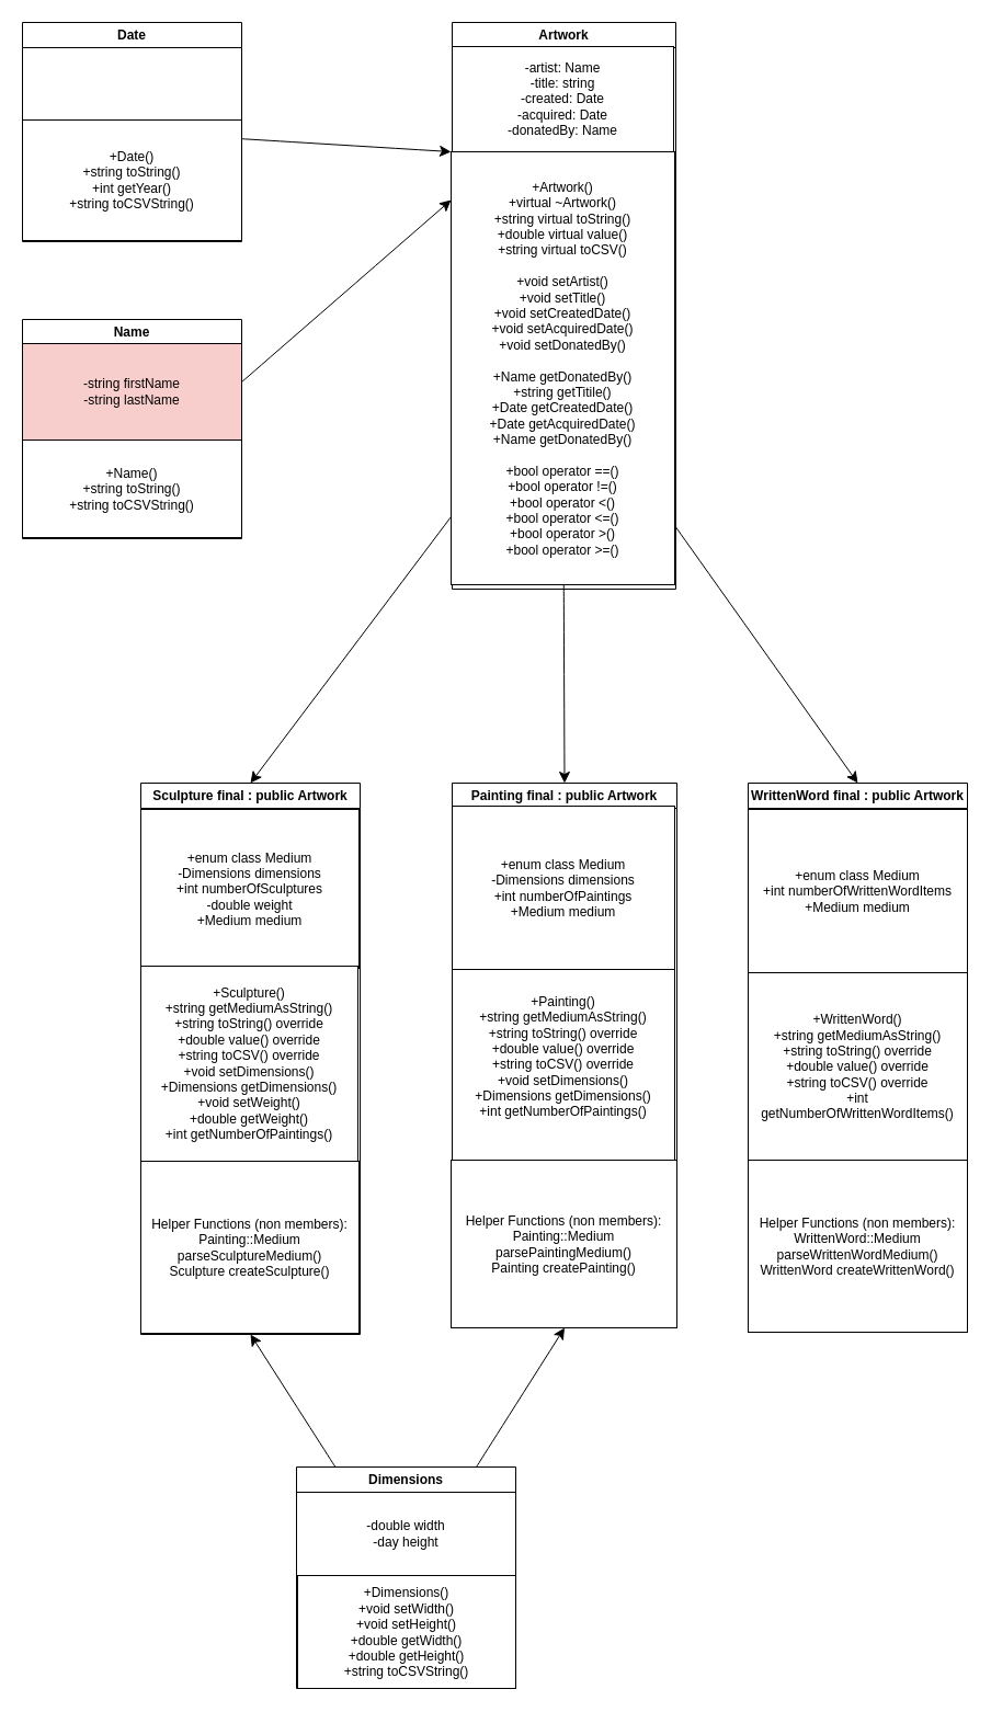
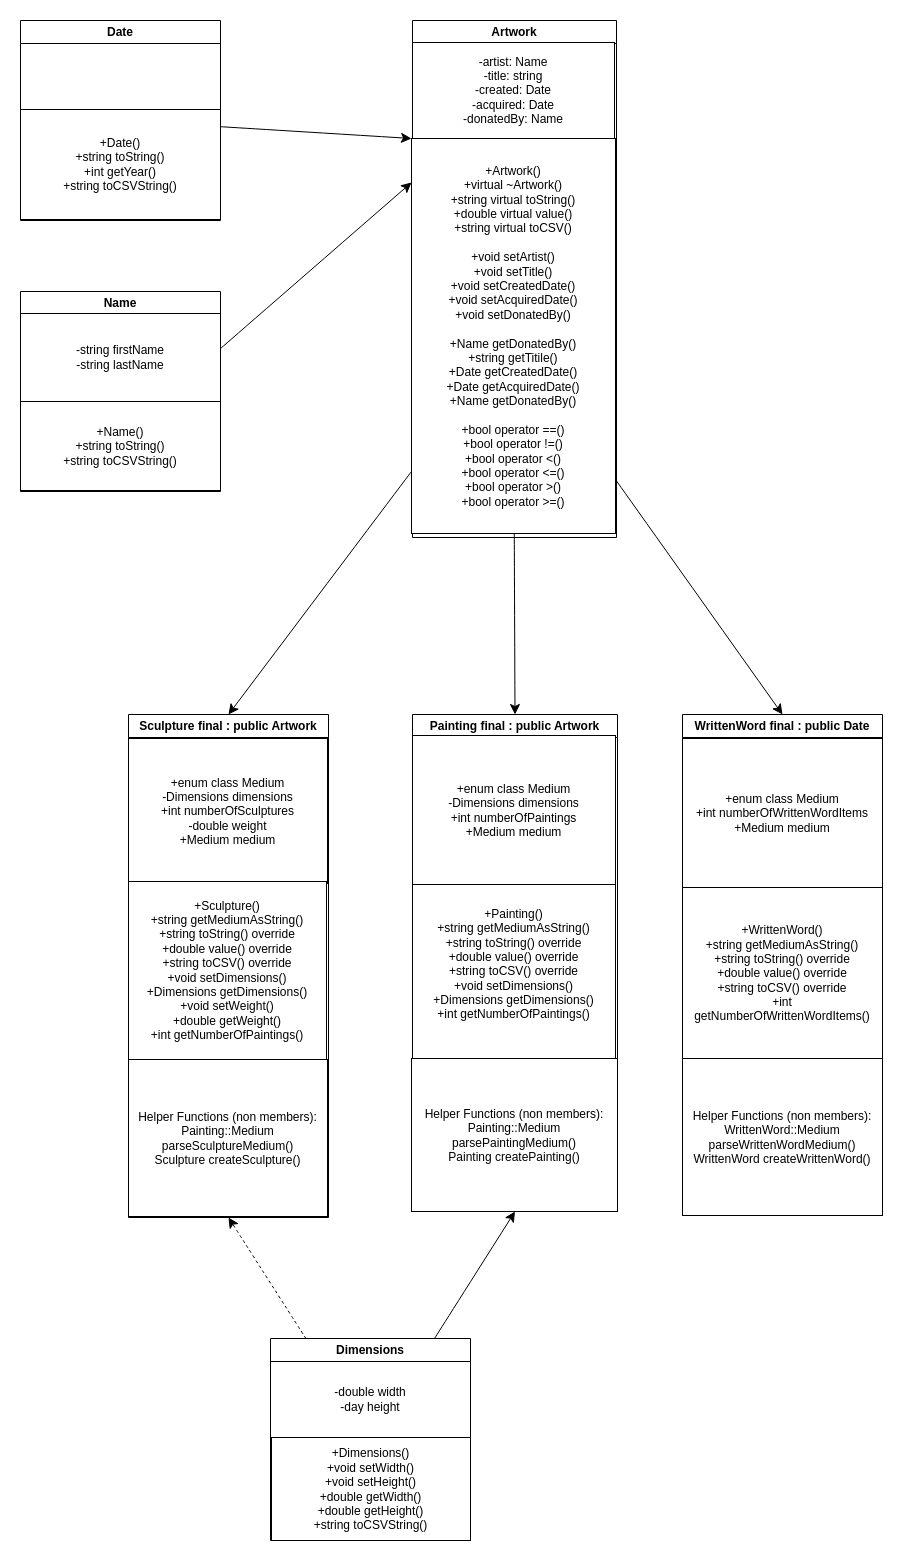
- <mxCell id="31" value="&lt;div&gt;-string firstName&lt;/div&gt;&lt;div&gt;-string lastName&lt;br&gt;&lt;/div&gt;" style="rounded=0;whiteSpace=wrap;html=1;fillColor=#f8cecc;" parent="30" vertex="1"><mxGeometry y="22" width="200" height="88" as="geometry" /></mxCell>
+ <mxCell id="31" value="&lt;div&gt;-string firstName&lt;/div&gt;&lt;div&gt;-string lastName&lt;br&gt;&lt;/div&gt;" style="rounded=0;whiteSpace=wrap;html=1;" parent="30" vertex="1"><mxGeometry y="22" width="200" height="88" as="geometry" /></mxCell>
- <mxCell id="11" value="WrittenWord final : public Artwork" style="swimlane;whiteSpace=wrap;html=1;" parent="1" vertex="1"><mxGeometry x="682" y="714" width="200" height="501" as="geometry" /></mxCell>
+ <mxCell id="11" value="WrittenWord final : public Date" style="swimlane;whiteSpace=wrap;html=1;" parent="1" vertex="1"><mxGeometry x="682" y="714" width="200" height="501" as="geometry" /></mxCell>
- <mxCell id="22" style="edgeStyle=none;curved=1;rounded=0;orthogonalLoop=1;jettySize=auto;html=1;entryX=0.5;entryY=1;entryDx=0;entryDy=0;fontSize=12;startSize=8;endSize=8;" parent="1" source="23" target="16" edge="1"><mxGeometry relative="1" as="geometry" /></mxCell>
+ <mxCell id="22" style="edgeStyle=none;curved=1;rounded=0;orthogonalLoop=1;jettySize=auto;html=1;entryX=0.5;entryY=1;entryDx=0;entryDy=0;fontSize=12;startSize=8;endSize=8;dashed=1;" parent="1" source="23" target="16" edge="1"><mxGeometry relative="1" as="geometry" /></mxCell>
